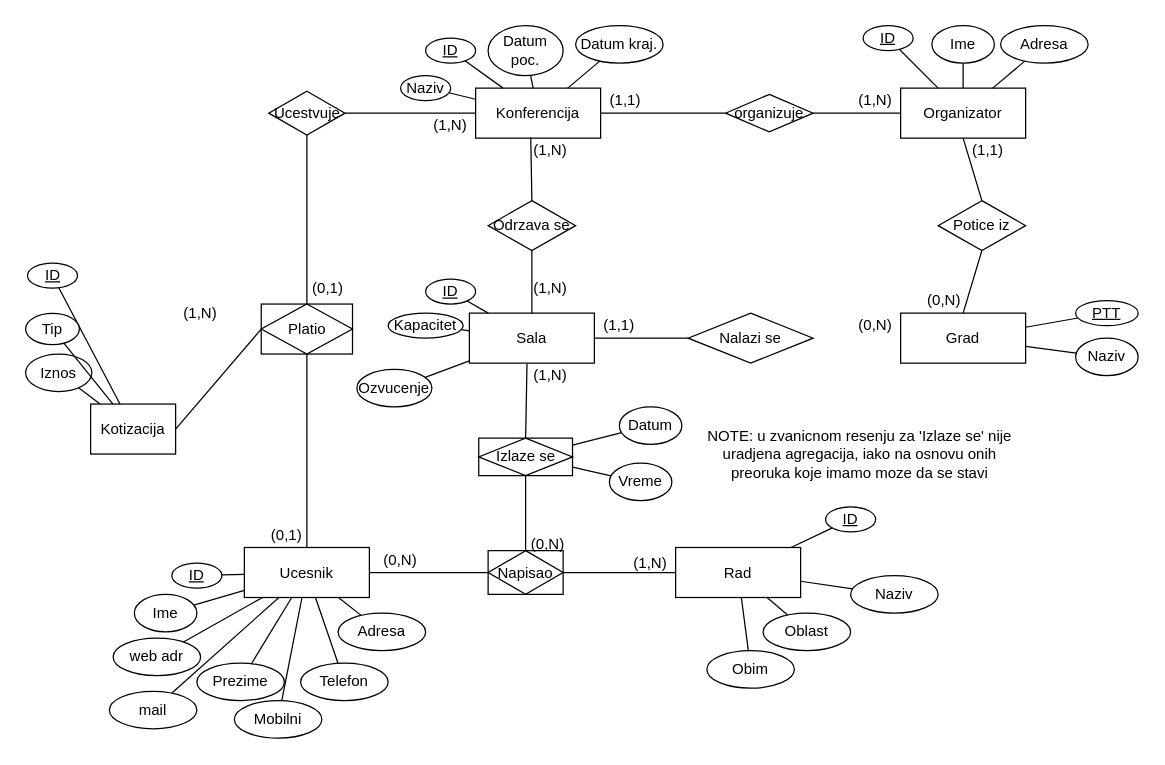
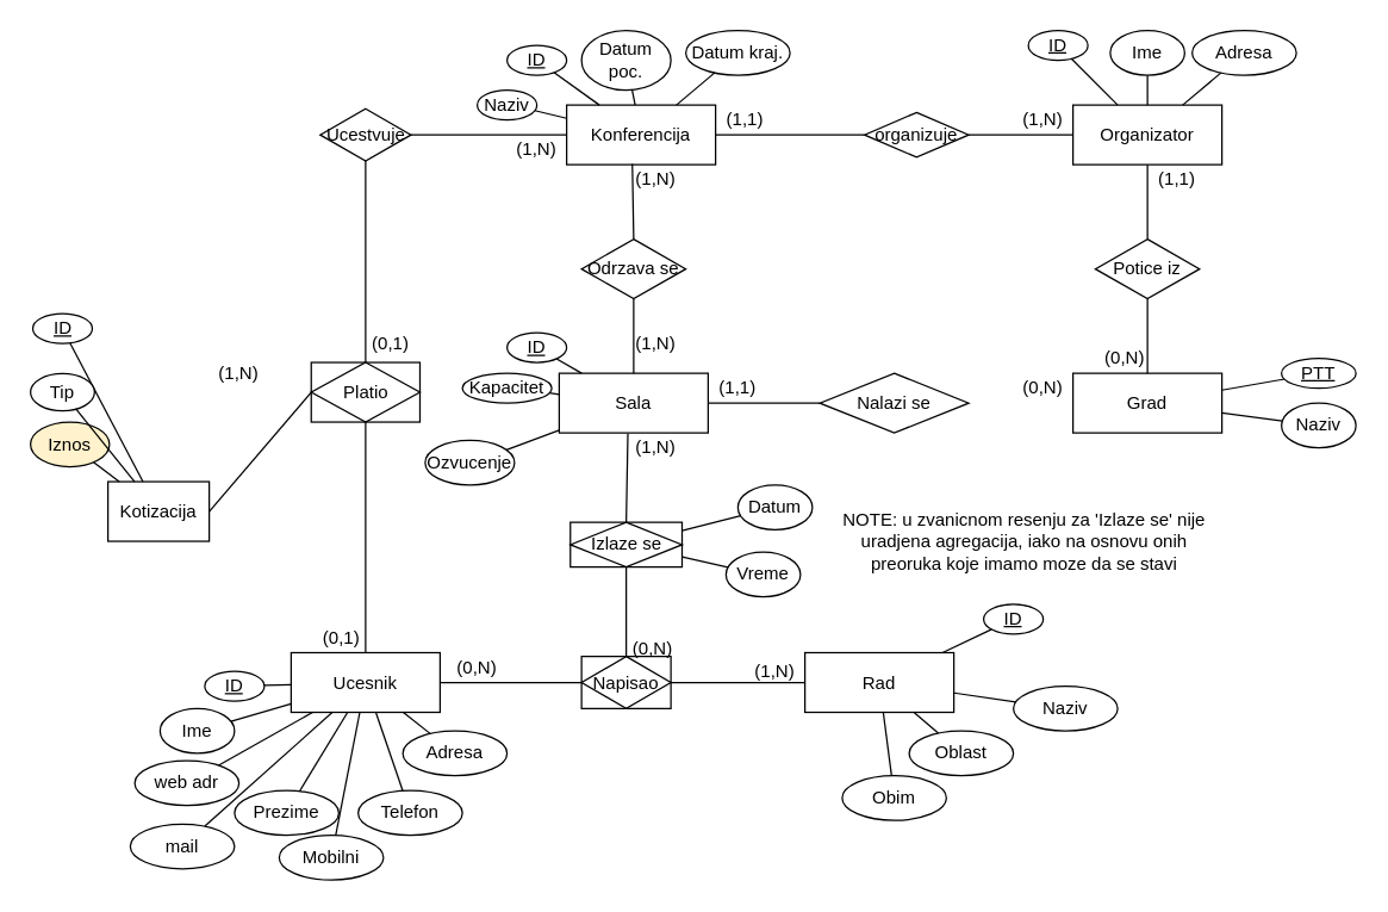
- <mxCell id="28" value="Potice iz" style="shape=rhombus;perimeter=rhombusPerimeter;whiteSpace=wrap;html=1;align=center;" vertex="1" parent="1"><mxGeometry x="750" y="160" width="70" height="40" as="geometry" /></mxCell>
+ <mxCell id="28" value="Potice iz" style="shape=rhombus;perimeter=rhombusPerimeter;whiteSpace=wrap;html=1;align=center;" vertex="1" parent="1"><mxGeometry x="735" y="160" width="70" height="40" as="geometry" /></mxCell>
- <mxCell id="91" value="Iznos" style="ellipse;whiteSpace=wrap;html=1;align=center;" vertex="1" parent="1"><mxGeometry x="20" y="282.74" width="53" height="30" as="geometry" /></mxCell>
+ <mxCell id="91" value="Iznos" style="ellipse;whiteSpace=wrap;html=1;align=center;fillColor=#fff2cc;" vertex="1" parent="1"><mxGeometry x="20" y="282.74" width="53" height="30" as="geometry" /></mxCell>
